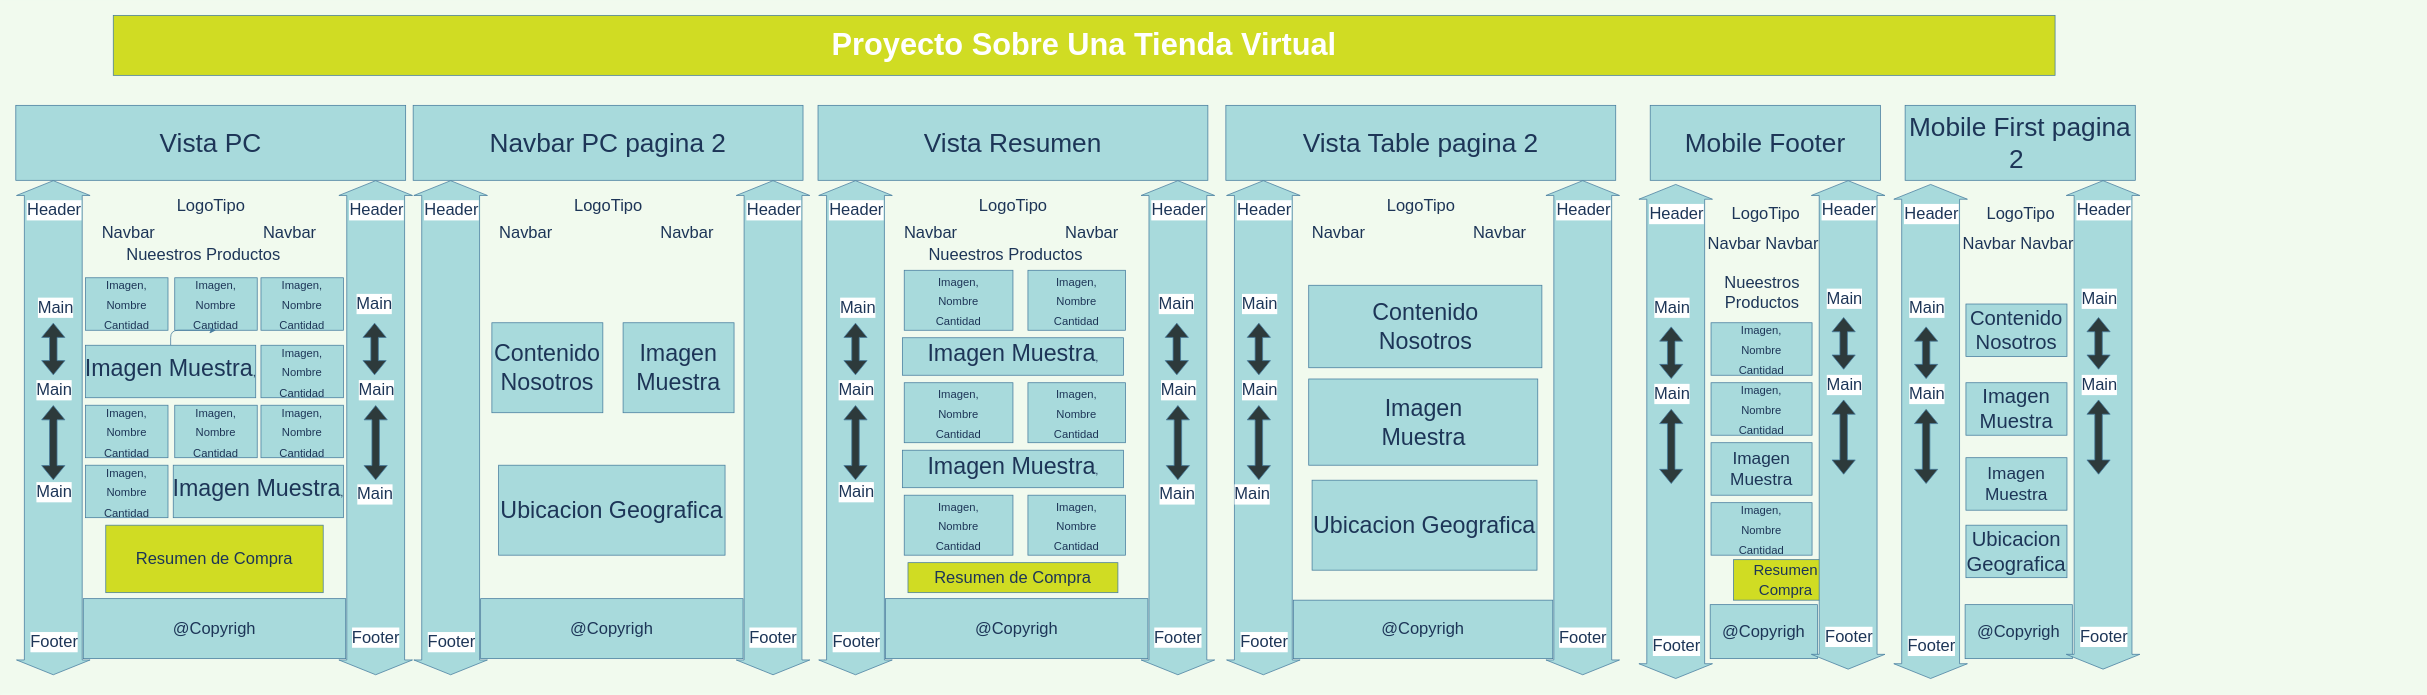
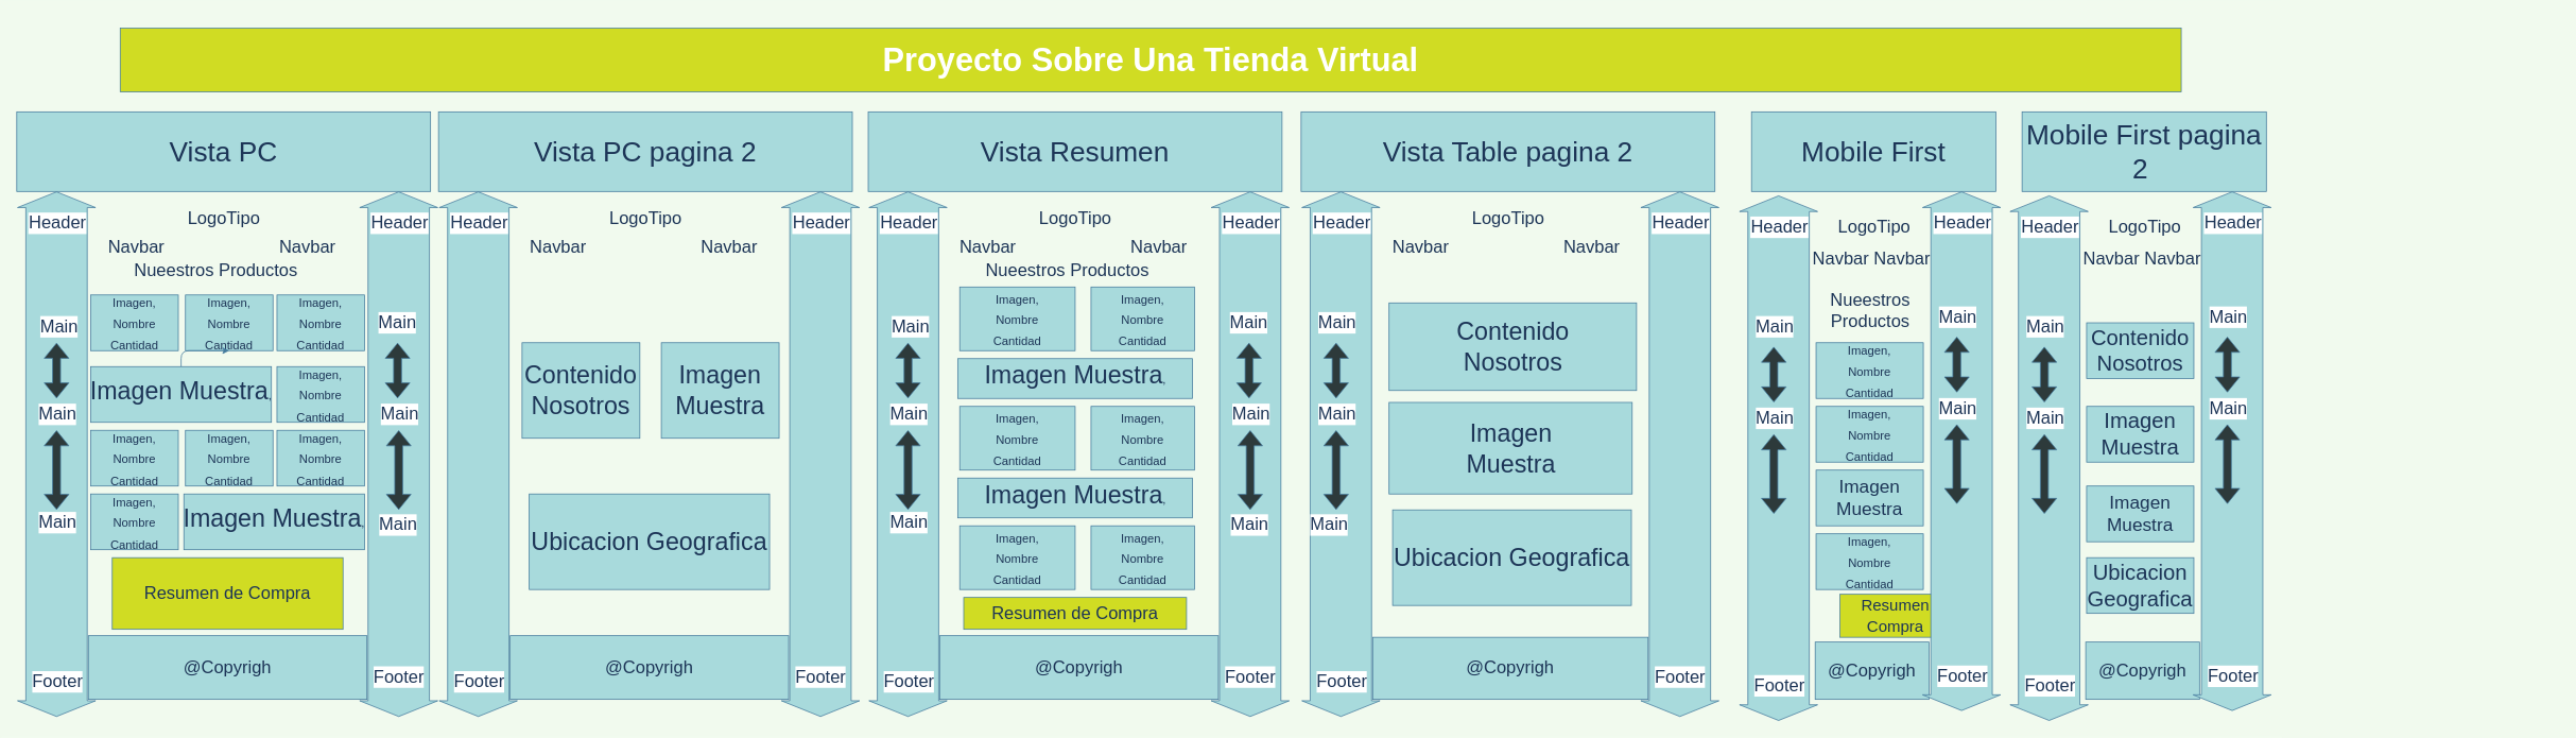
- <mxCell id="159" value="&lt;font style=&quot;font-size: 41px&quot; color=&quot;#ffffff&quot;&gt;&lt;b&gt;Proyecto Sobre Una Tienda Virtual&lt;/b&gt;&lt;/font&gt;" style="rounded=0;whiteSpace=wrap;html=1;sketch=0;strokeColor=#457B9D;fillColor=#D0DC23;fontSize=22;fontColor=#1D3557;" vertex="1" parent="1"><mxGeometry x="150" y="20" width="2590" height="80" as="geometry" /></mxCell>
+ <mxCell id="159" value="&lt;font style=&quot;font-size: 41px&quot; color=&quot;#ffffff&quot;&gt;&lt;b&gt;Proyecto Sobre Una Tienda Virtual&lt;/b&gt;&lt;/font&gt;" style="rounded=0;whiteSpace=wrap;html=1;sketch=0;strokeColor=#457B9D;fillColor=#D0DC23;fontSize=22;fontColor=#1D3557;" vertex="1" parent="1"><mxGeometry x="150" y="35" width="2590" height="80" as="geometry" /></mxCell>
- <mxCell id="33" value="&lt;font style=&quot;font-size: 35px&quot;&gt;Navbar PC pagina 2&lt;/font&gt;" style="rounded=0;whiteSpace=wrap;html=1;sketch=0;strokeColor=#457B9D;fillColor=#A8DADC;fontColor=#1D3557;" vertex="1" parent="1"><mxGeometry x="550" y="140" width="520" height="100" as="geometry" /></mxCell>
+ <mxCell id="33" value="&lt;font style=&quot;font-size: 35px&quot;&gt;Vista PC pagina 2&lt;/font&gt;" style="rounded=0;whiteSpace=wrap;html=1;sketch=0;strokeColor=#457B9D;fillColor=#A8DADC;fontColor=#1D3557;" vertex="1" parent="1"><mxGeometry x="550" y="140" width="520" height="100" as="geometry" /></mxCell>
- <mxCell id="28" value="&lt;font style=&quot;font-size: 35px&quot;&gt;Mobile Footer&lt;/font&gt;" style="rounded=0;whiteSpace=wrap;html=1;sketch=0;strokeColor=#457B9D;fillColor=#A8DADC;fontColor=#1D3557;" vertex="1" parent="1"><mxGeometry x="2200" y="140" width="307" height="100" as="geometry" /></mxCell>
+ <mxCell id="28" value="&lt;font style=&quot;font-size: 35px&quot;&gt;Mobile First&lt;/font&gt;" style="rounded=0;whiteSpace=wrap;html=1;sketch=0;strokeColor=#457B9D;fillColor=#A8DADC;fontColor=#1D3557;" vertex="1" parent="1"><mxGeometry x="2200" y="140" width="307" height="100" as="geometry" /></mxCell>
